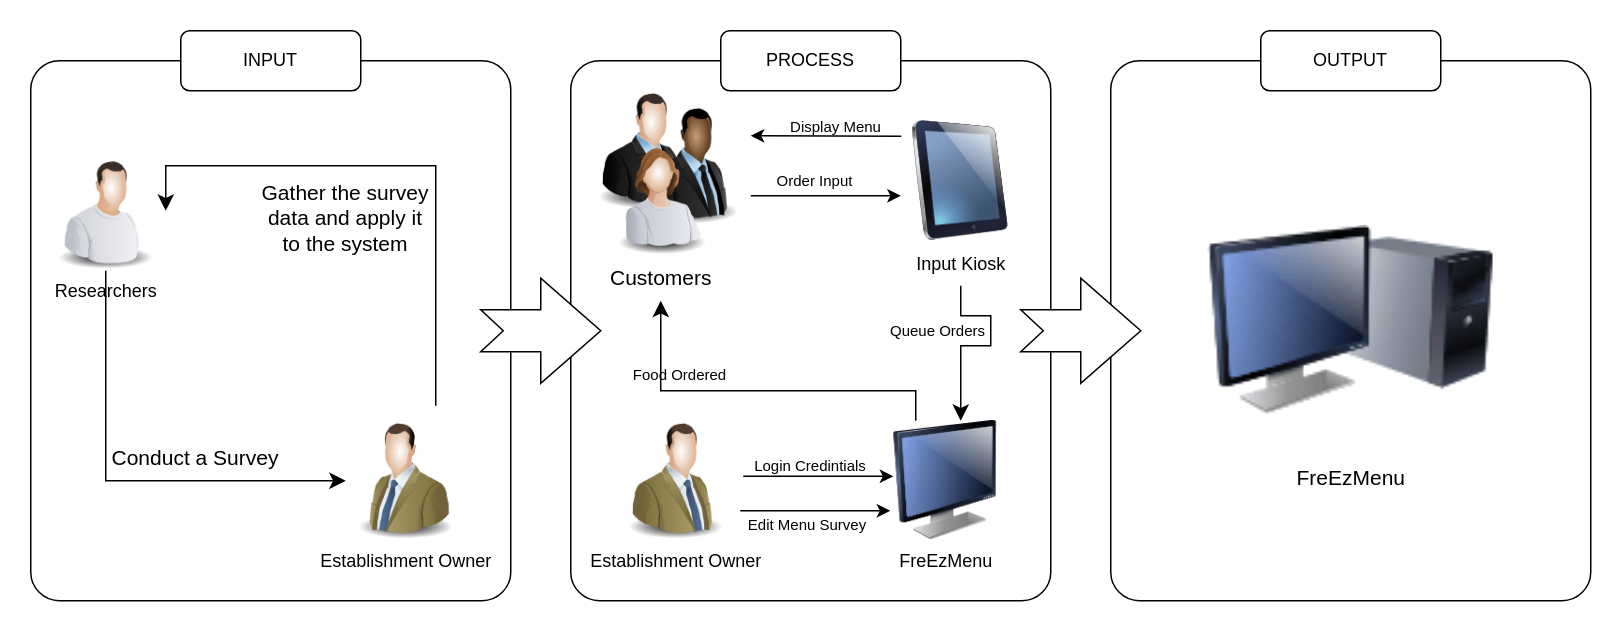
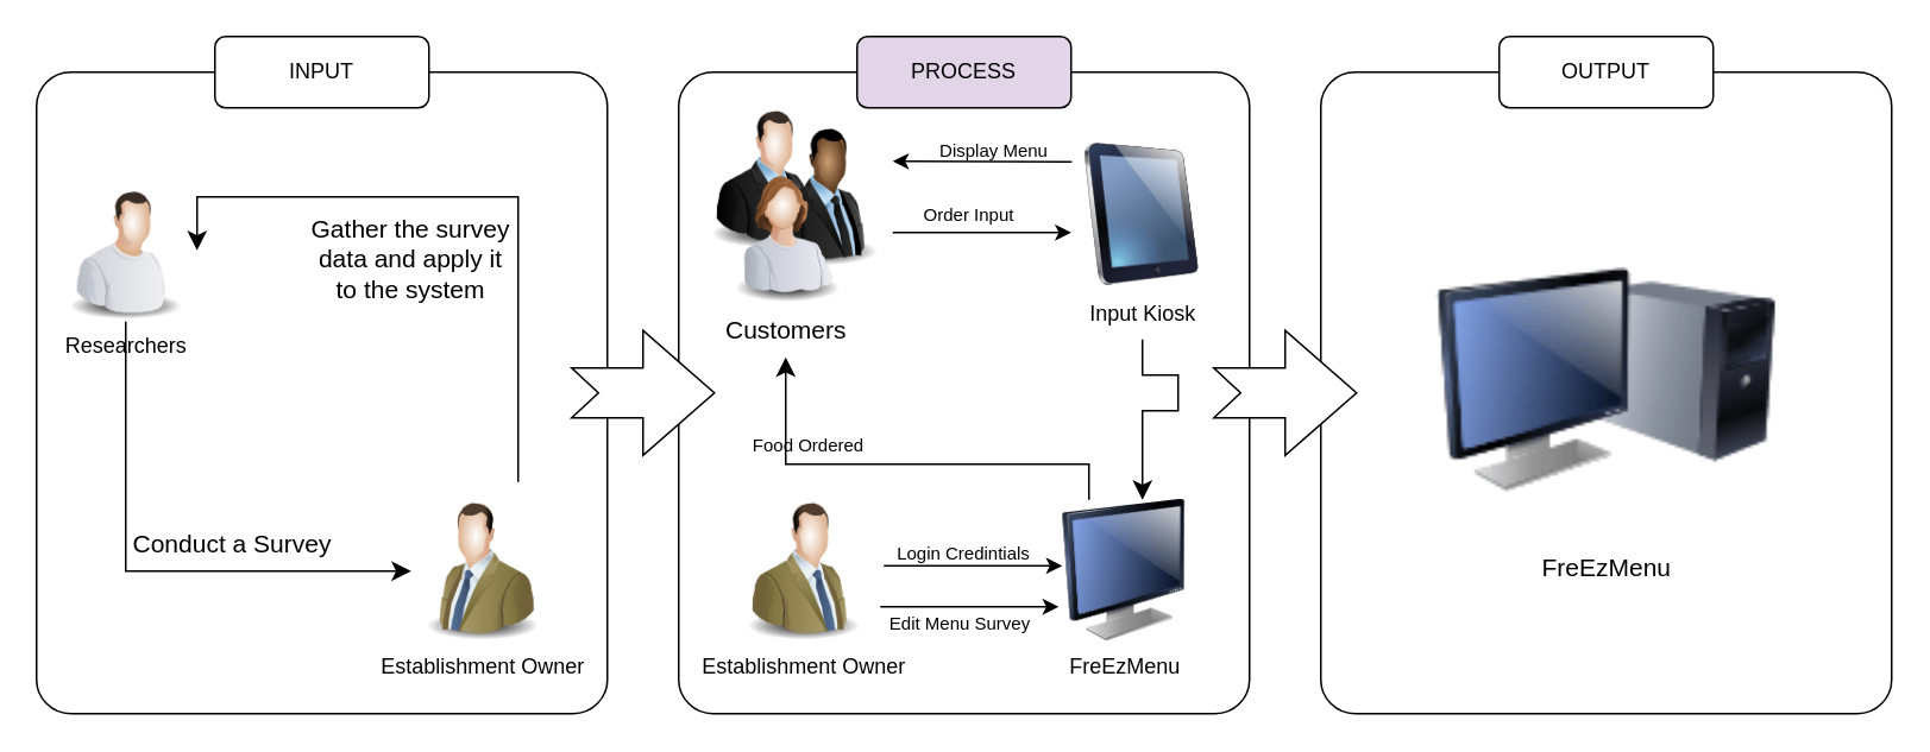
- <mxCell id="5" value="PROCESS" style="rounded=1;whiteSpace=wrap;html=1;" parent="1" vertex="1"><mxGeometry x="480" y="20" width="120" height="40" as="geometry" /></mxCell>
+ <mxCell id="5" value="PROCESS" style="rounded=1;whiteSpace=wrap;html=1;fillColor=#e1d5e7;" parent="1" vertex="1"><mxGeometry x="480" y="20" width="120" height="40" as="geometry" /></mxCell>
- <mxCell id="22" value="&lt;font style=&quot;font-size: 10px;&quot;&gt;Queue Orders&lt;/font&gt;" style="text;html=1;strokeColor=none;fillColor=none;align=center;verticalAlign=middle;whiteSpace=wrap;rounded=0;sketch=0;fontSize=10;" parent="1" vertex="1"><mxGeometry x="590" y="213.5" width="70" height="13" as="geometry" /></mxCell>
